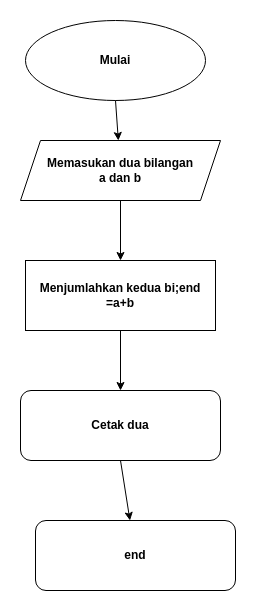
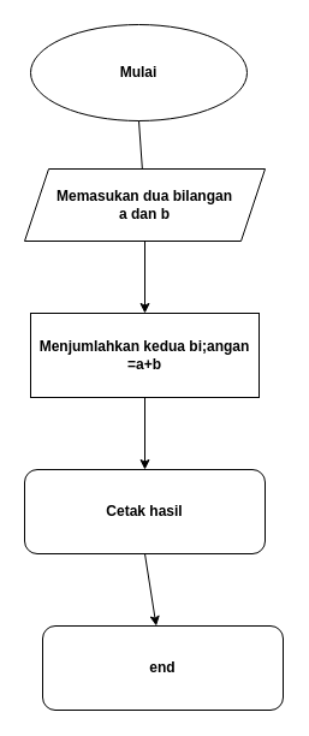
- <mxCell id="3" value="" style="endArrow=classic;html=1;rounded=0;exitX=0.5;exitY=1;exitDx=0;exitDy=0;" edge="1" parent="1" source="2" target="4"><mxGeometry width="50" height="50" relative="1" as="geometry"><mxPoint x="130" y="270" as="sourcePoint" /><mxPoint x="120" y="150" as="targetPoint" /></mxGeometry></mxCell>
+ <mxCell id="3" value="" style="endArrow=none;html=1;rounded=0;exitX=0.5;exitY=1;exitDx=0;exitDy=0;" edge="1" parent="1" source="2" target="4"><mxGeometry width="50" height="50" relative="1" as="geometry"><mxPoint x="130" y="270" as="sourcePoint" /><mxPoint x="120" y="150" as="targetPoint" /></mxGeometry></mxCell>
- <mxCell id="6" value="&lt;b&gt;Menjumlahkan kedua bi;end&lt;/b&gt;&lt;div&gt;&lt;b&gt;=a+b&lt;/b&gt;&lt;/div&gt;" style="rounded=0;whiteSpace=wrap;html=1;" vertex="1" parent="1"><mxGeometry x="25" y="260" width="190" height="70" as="geometry" /></mxCell>
+ <mxCell id="6" value="&lt;b&gt;Menjumlahkan kedua bi;angan&lt;/b&gt;&lt;div&gt;&lt;b&gt;=a+b&lt;/b&gt;&lt;/div&gt;" style="rounded=0;whiteSpace=wrap;html=1;" vertex="1" parent="1"><mxGeometry x="25" y="260" width="190" height="70" as="geometry" /></mxCell>
- <mxCell id="8" value="&lt;b&gt;Cetak dua&lt;/b&gt;" style="rounded=1;whiteSpace=wrap;html=1;" vertex="1" parent="1"><mxGeometry x="20" y="390" width="200" height="70" as="geometry" /></mxCell>
+ <mxCell id="8" value="&lt;b&gt;Cetak hasil&lt;/b&gt;" style="rounded=1;whiteSpace=wrap;html=1;" vertex="1" parent="1"><mxGeometry x="20" y="390" width="200" height="70" as="geometry" /></mxCell>
